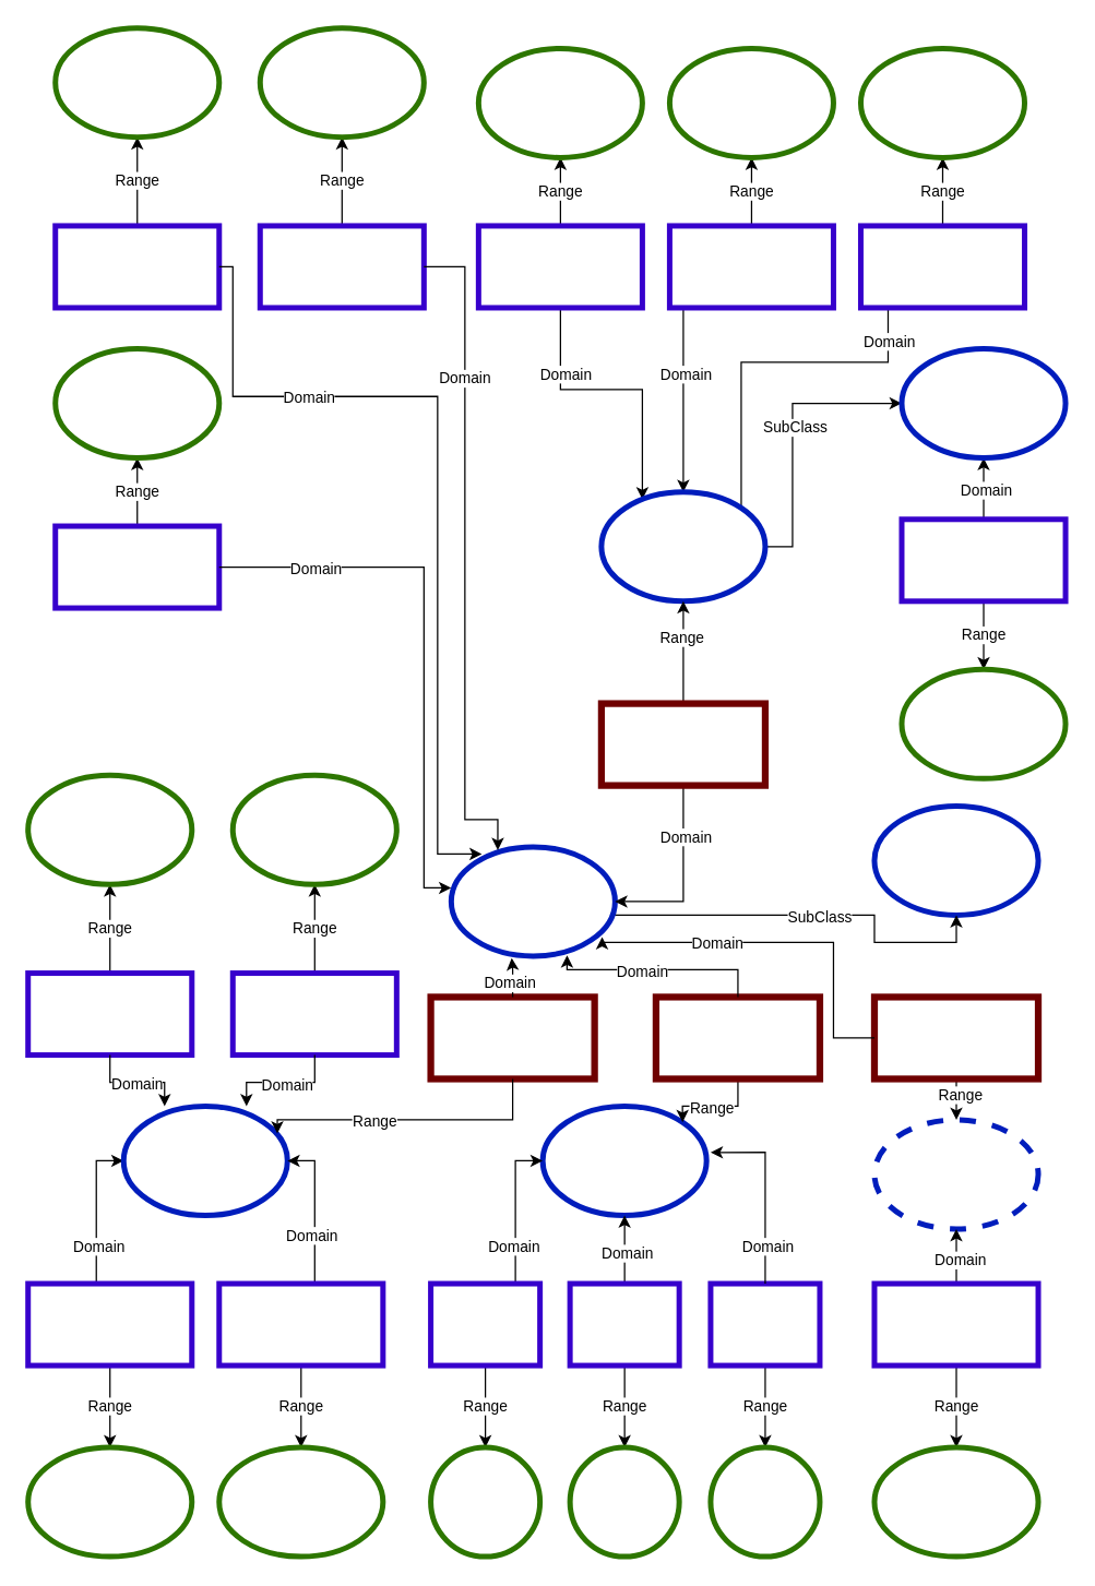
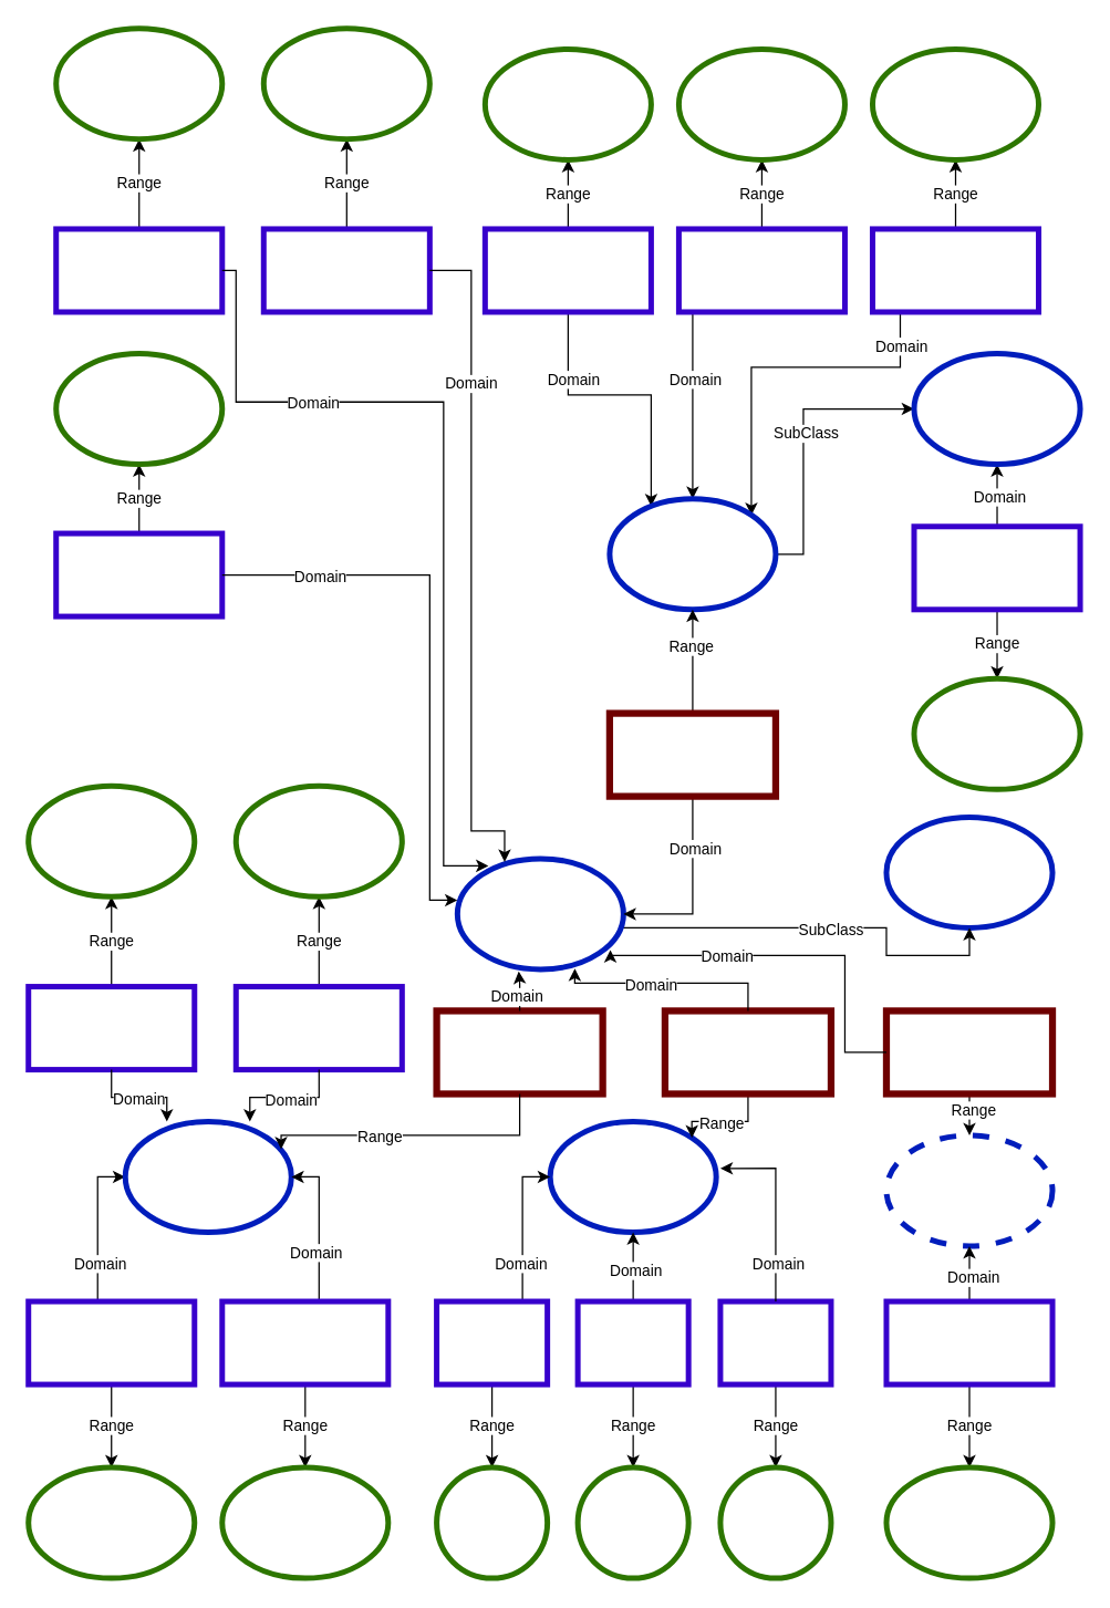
- <mxCell id="54" style="edgeStyle=orthogonalEdgeStyle;rounded=0;orthogonalLoop=1;jettySize=auto;html=1;entryX=1;entryY=0;entryDx=0;entryDy=0;endArrow=none;" edge="1" parent="1" source="56" target="60"><mxGeometry relative="1" as="geometry"><mxPoint x="500" y="365" as="targetPoint" /><Array as="points"><mxPoint x="650" y="265" /><mxPoint x="542" y="265" /></Array></mxGeometry></mxCell>
+ <mxCell id="54" style="edgeStyle=orthogonalEdgeStyle;rounded=0;orthogonalLoop=1;jettySize=auto;html=1;entryX=1;entryY=0;entryDx=0;entryDy=0;" edge="1" parent="1" source="56" target="60"><mxGeometry relative="1" as="geometry"><mxPoint x="500" y="365" as="targetPoint" /><Array as="points"><mxPoint x="650" y="265" /><mxPoint x="542" y="265" /></Array></mxGeometry></mxCell>
